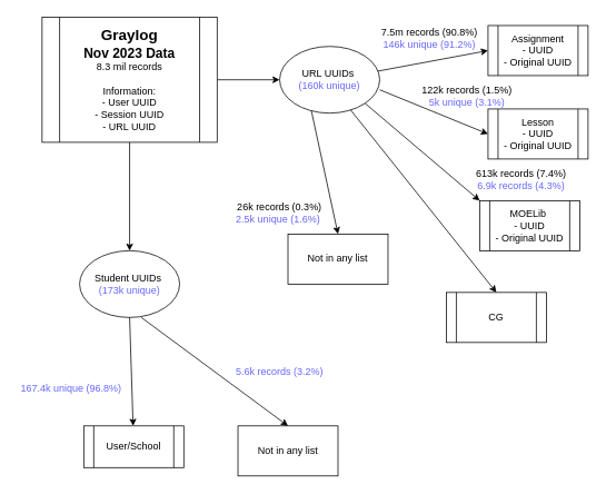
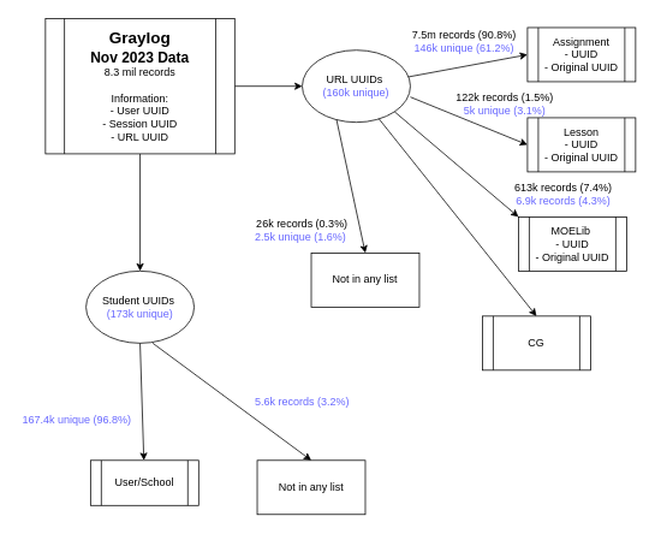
- <mxCell id="17" value="&lt;div&gt;7.5m records (90.8%)&lt;/div&gt;&lt;font color=&quot;#6666ff&quot;&gt;146k unique (91.2%)&lt;/font&gt;" style="text;html=1;align=center;verticalAlign=middle;whiteSpace=wrap;rounded=0;" parent="1" vertex="1"><mxGeometry x="455" y="30" width="120" height="30" as="geometry" /></mxCell>
+ <mxCell id="17" value="&lt;div&gt;7.5m records (90.8%)&lt;/div&gt;&lt;font color=&quot;#6666ff&quot;&gt;146k unique (61.2%)&lt;/font&gt;" style="text;html=1;align=center;verticalAlign=middle;whiteSpace=wrap;rounded=0;" parent="1" vertex="1"><mxGeometry x="455" y="30" width="120" height="30" as="geometry" /></mxCell>
